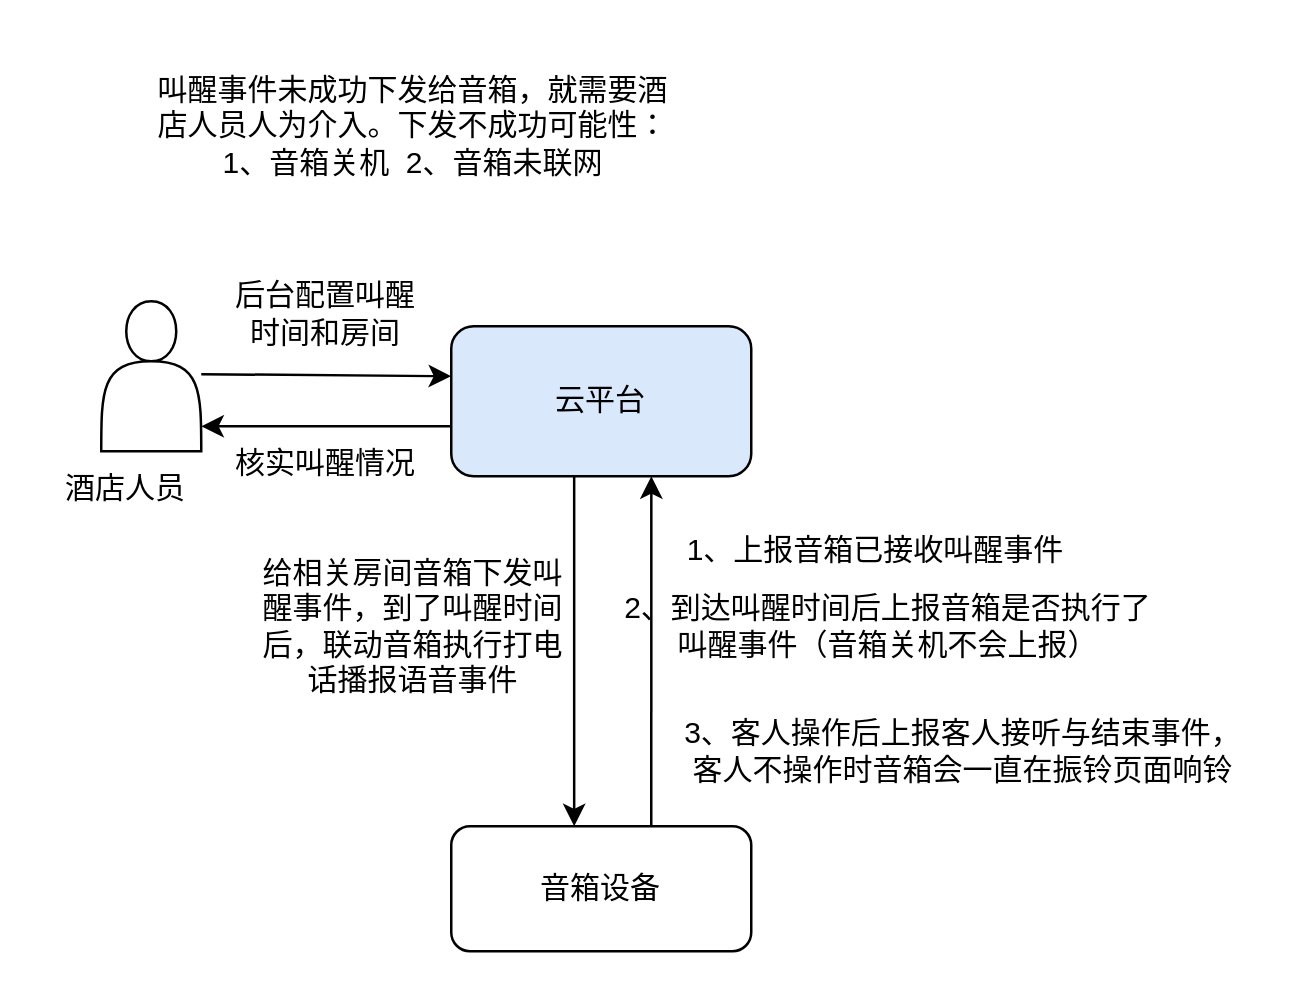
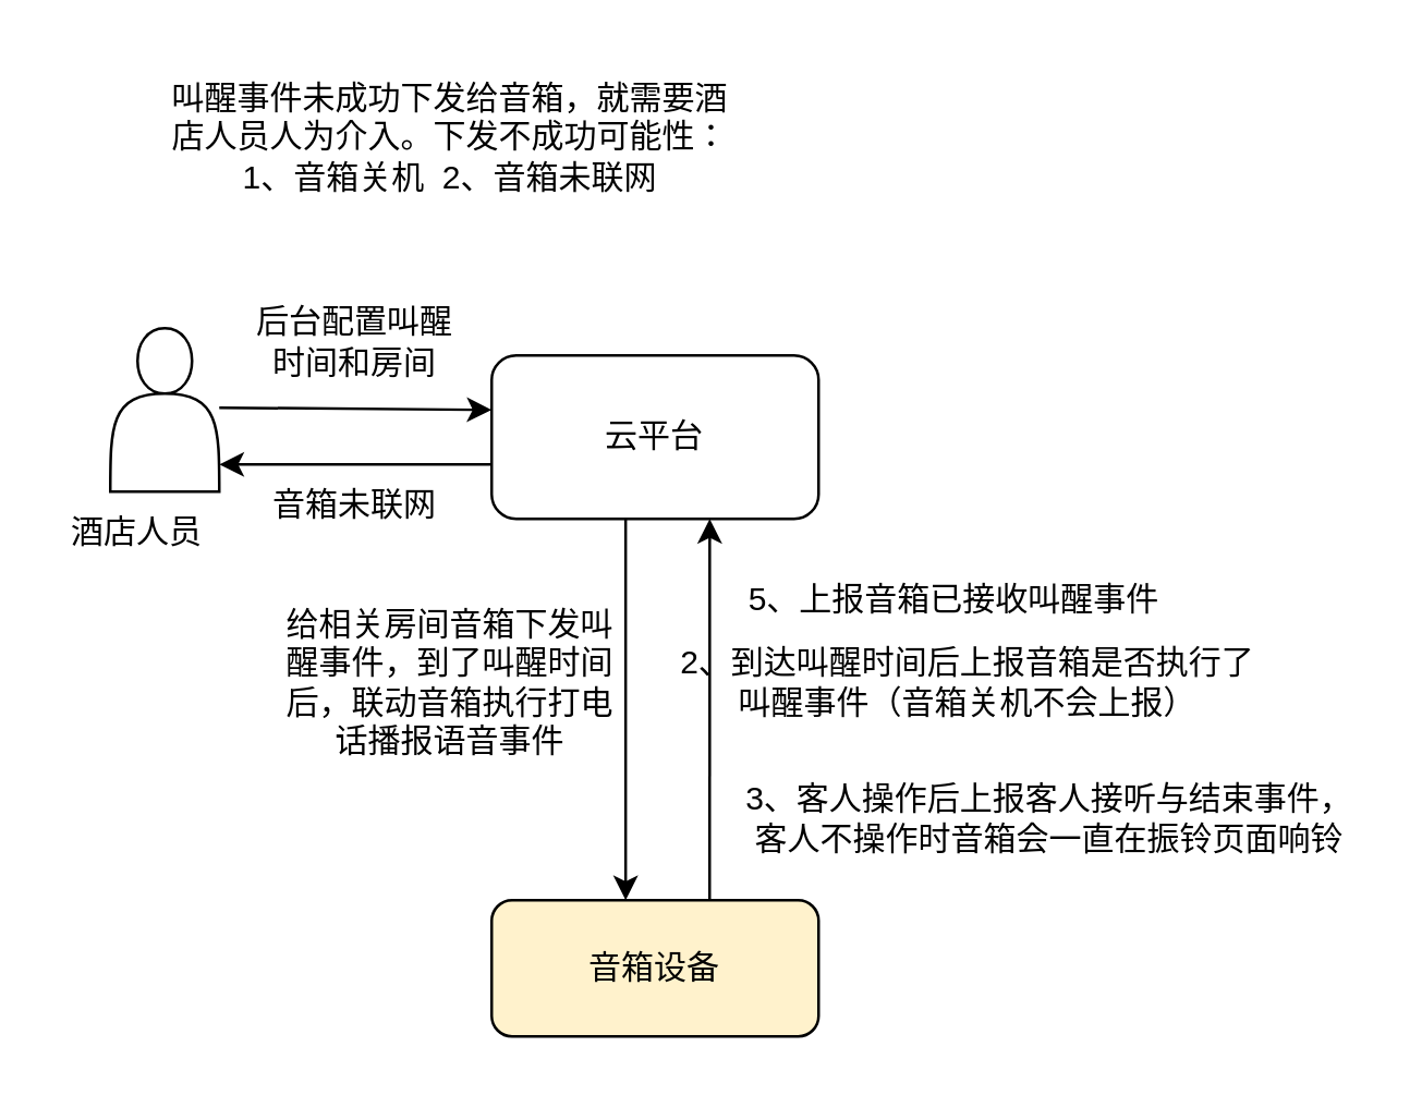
- <mxCell id="5" value="云平台" style="rounded=1;whiteSpace=wrap;html=1;fillColor=#dae8fc;" vertex="1" parent="1"><mxGeometry x="180" y="130" width="120" height="60" as="geometry" /></mxCell>
+ <mxCell id="5" value="云平台" style="rounded=1;whiteSpace=wrap;html=1;" vertex="1" parent="1"><mxGeometry x="180" y="130" width="120" height="60" as="geometry" /></mxCell>
- <mxCell id="12" value="核实叫醒情况" style="text;html=1;strokeColor=none;fillColor=none;align=center;verticalAlign=middle;whiteSpace=wrap;rounded=0;" vertex="1" parent="1"><mxGeometry x="90" y="170" width="80" height="30" as="geometry" /></mxCell>
+ <mxCell id="12" value="音箱未联网" style="text;html=1;strokeColor=none;fillColor=none;align=center;verticalAlign=middle;whiteSpace=wrap;rounded=0;" vertex="1" parent="1"><mxGeometry x="90" y="170" width="80" height="30" as="geometry" /></mxCell>
- <mxCell id="8" value="1、上报音箱已接收叫醒事件" style="text;html=1;strokeColor=none;fillColor=none;align=center;verticalAlign=middle;whiteSpace=wrap;rounded=0;" vertex="1" parent="1"><mxGeometry x="270" y="210" width="160" height="20" as="geometry" /></mxCell>
+ <mxCell id="8" value="5、上报音箱已接收叫醒事件" style="text;html=1;strokeColor=none;fillColor=none;align=center;verticalAlign=middle;whiteSpace=wrap;rounded=0;" vertex="1" parent="1"><mxGeometry x="270" y="210" width="160" height="20" as="geometry" /></mxCell>
- <mxCell id="6" value="音箱设备" style="rounded=1;whiteSpace=wrap;html=1;" vertex="1" parent="1"><mxGeometry x="180" y="330" width="120" height="50" as="geometry" /></mxCell>
+ <mxCell id="6" value="音箱设备" style="rounded=1;whiteSpace=wrap;html=1;fillColor=#fff2cc;" vertex="1" parent="1"><mxGeometry x="180" y="330" width="120" height="50" as="geometry" /></mxCell>
